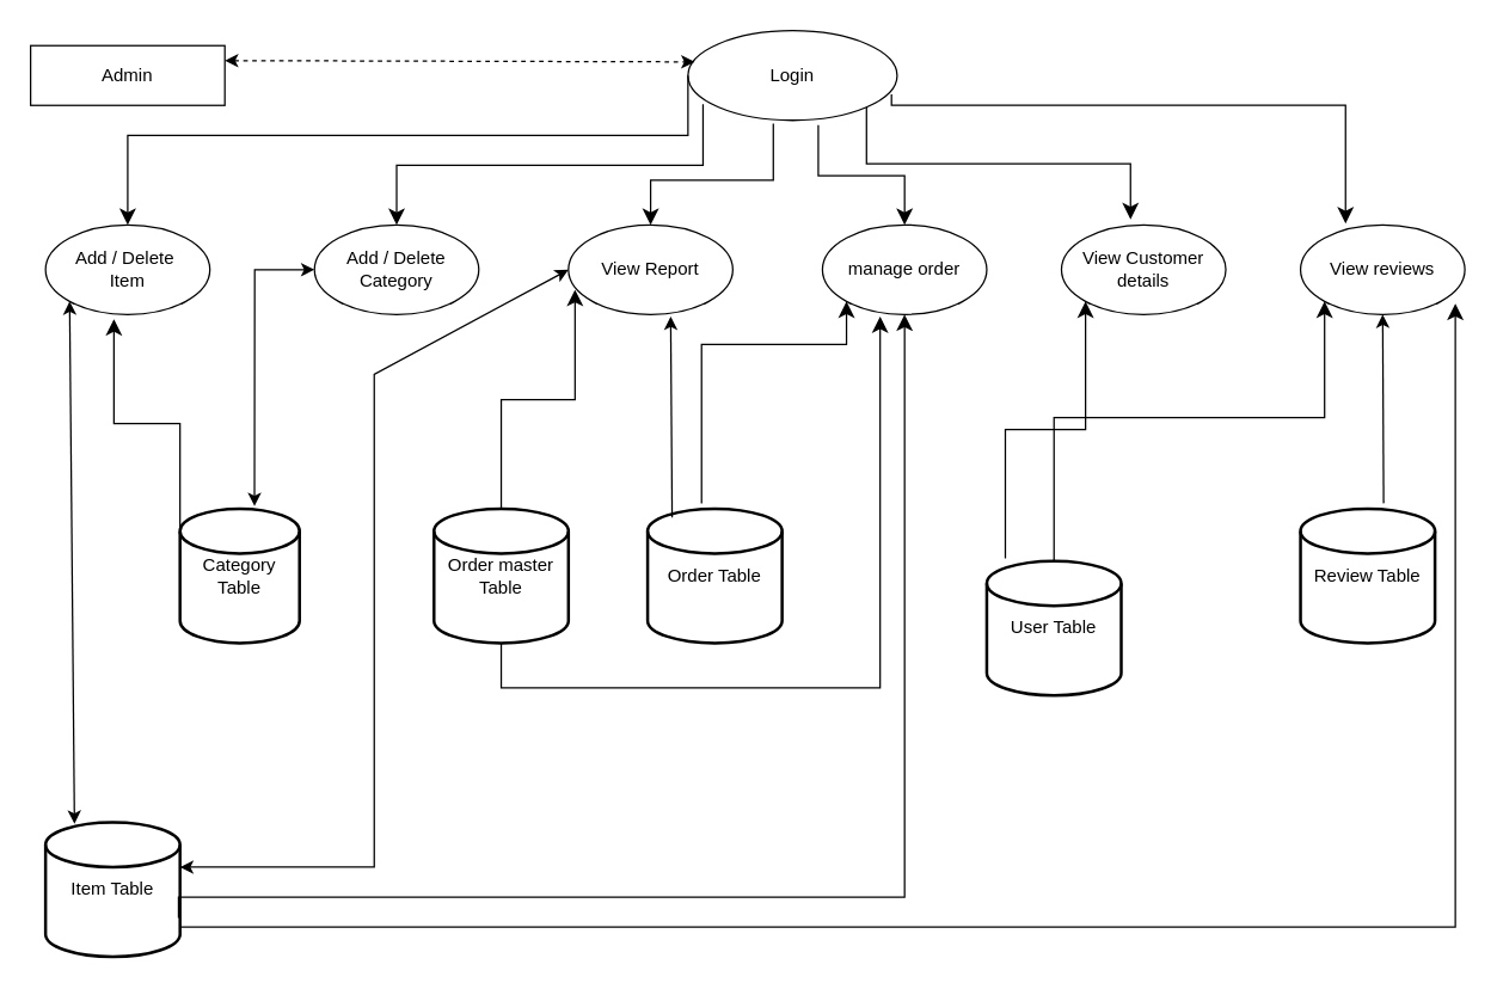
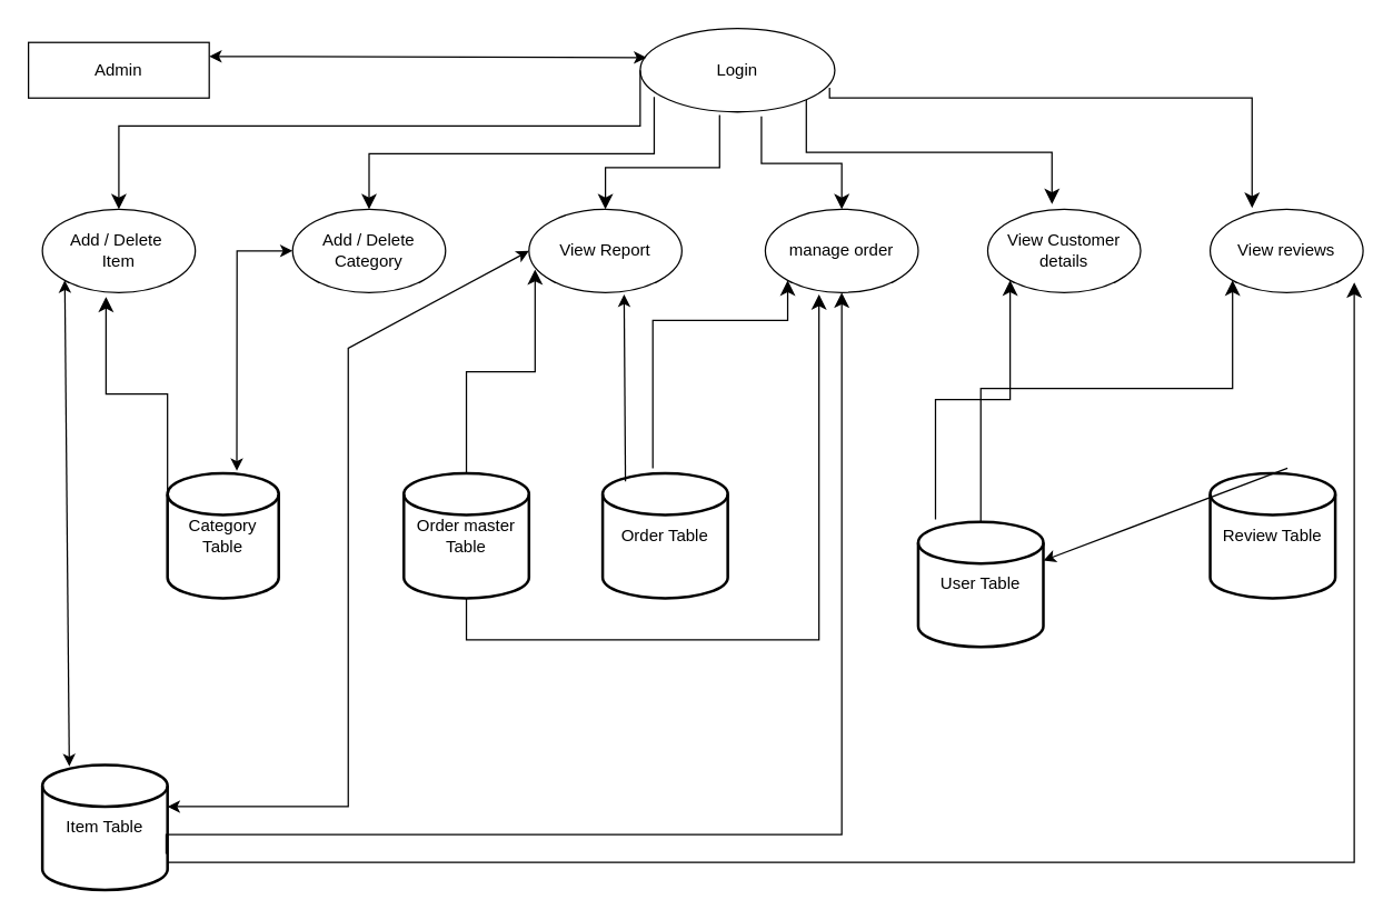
- <mxCell id="16" value="" style="endArrow=classic;startArrow=classic;html=1;rounded=0;exitX=1;exitY=0.25;exitDx=0;exitDy=0;entryX=0.032;entryY=0.348;entryDx=0;entryDy=0;entryPerimeter=0;dashed=1;" edge="1" parent="1" source="2" target="3"><mxGeometry width="50" height="50" relative="1" as="geometry"><mxPoint x="280" y="75" as="sourcePoint" /><mxPoint x="330" y="25" as="targetPoint" /></mxGeometry></mxCell>
+ <mxCell id="16" value="" style="endArrow=classic;startArrow=classic;html=1;rounded=0;exitX=1;exitY=0.25;exitDx=0;exitDy=0;entryX=0.032;entryY=0.348;entryDx=0;entryDy=0;entryPerimeter=0;" edge="1" parent="1" source="2" target="3"><mxGeometry width="50" height="50" relative="1" as="geometry"><mxPoint x="280" y="75" as="sourcePoint" /><mxPoint x="330" y="25" as="targetPoint" /></mxGeometry></mxCell>
- <mxCell id="34" value="" style="endArrow=classic;html=1;rounded=0;exitX=0.618;exitY=-0.04;exitDx=0;exitDy=0;exitPerimeter=0;entryX=0.5;entryY=1;entryDx=0;entryDy=0;" edge="1" parent="1" source="14" target="6"><mxGeometry width="50" height="50" relative="1" as="geometry"><mxPoint x="910" y="310" as="sourcePoint" /><mxPoint x="960" y="260" as="targetPoint" /></mxGeometry></mxCell>
+ <mxCell id="34" value="" style="endArrow=classic;html=1;rounded=0;exitX=0.618;exitY=-0.04;exitDx=0;exitDy=0;exitPerimeter=0;" edge="1" parent="1" source="14" target="13"><mxGeometry width="50" height="50" relative="1" as="geometry"><mxPoint x="910" y="310" as="sourcePoint" /><mxPoint x="960" y="260" as="targetPoint" /></mxGeometry></mxCell>
